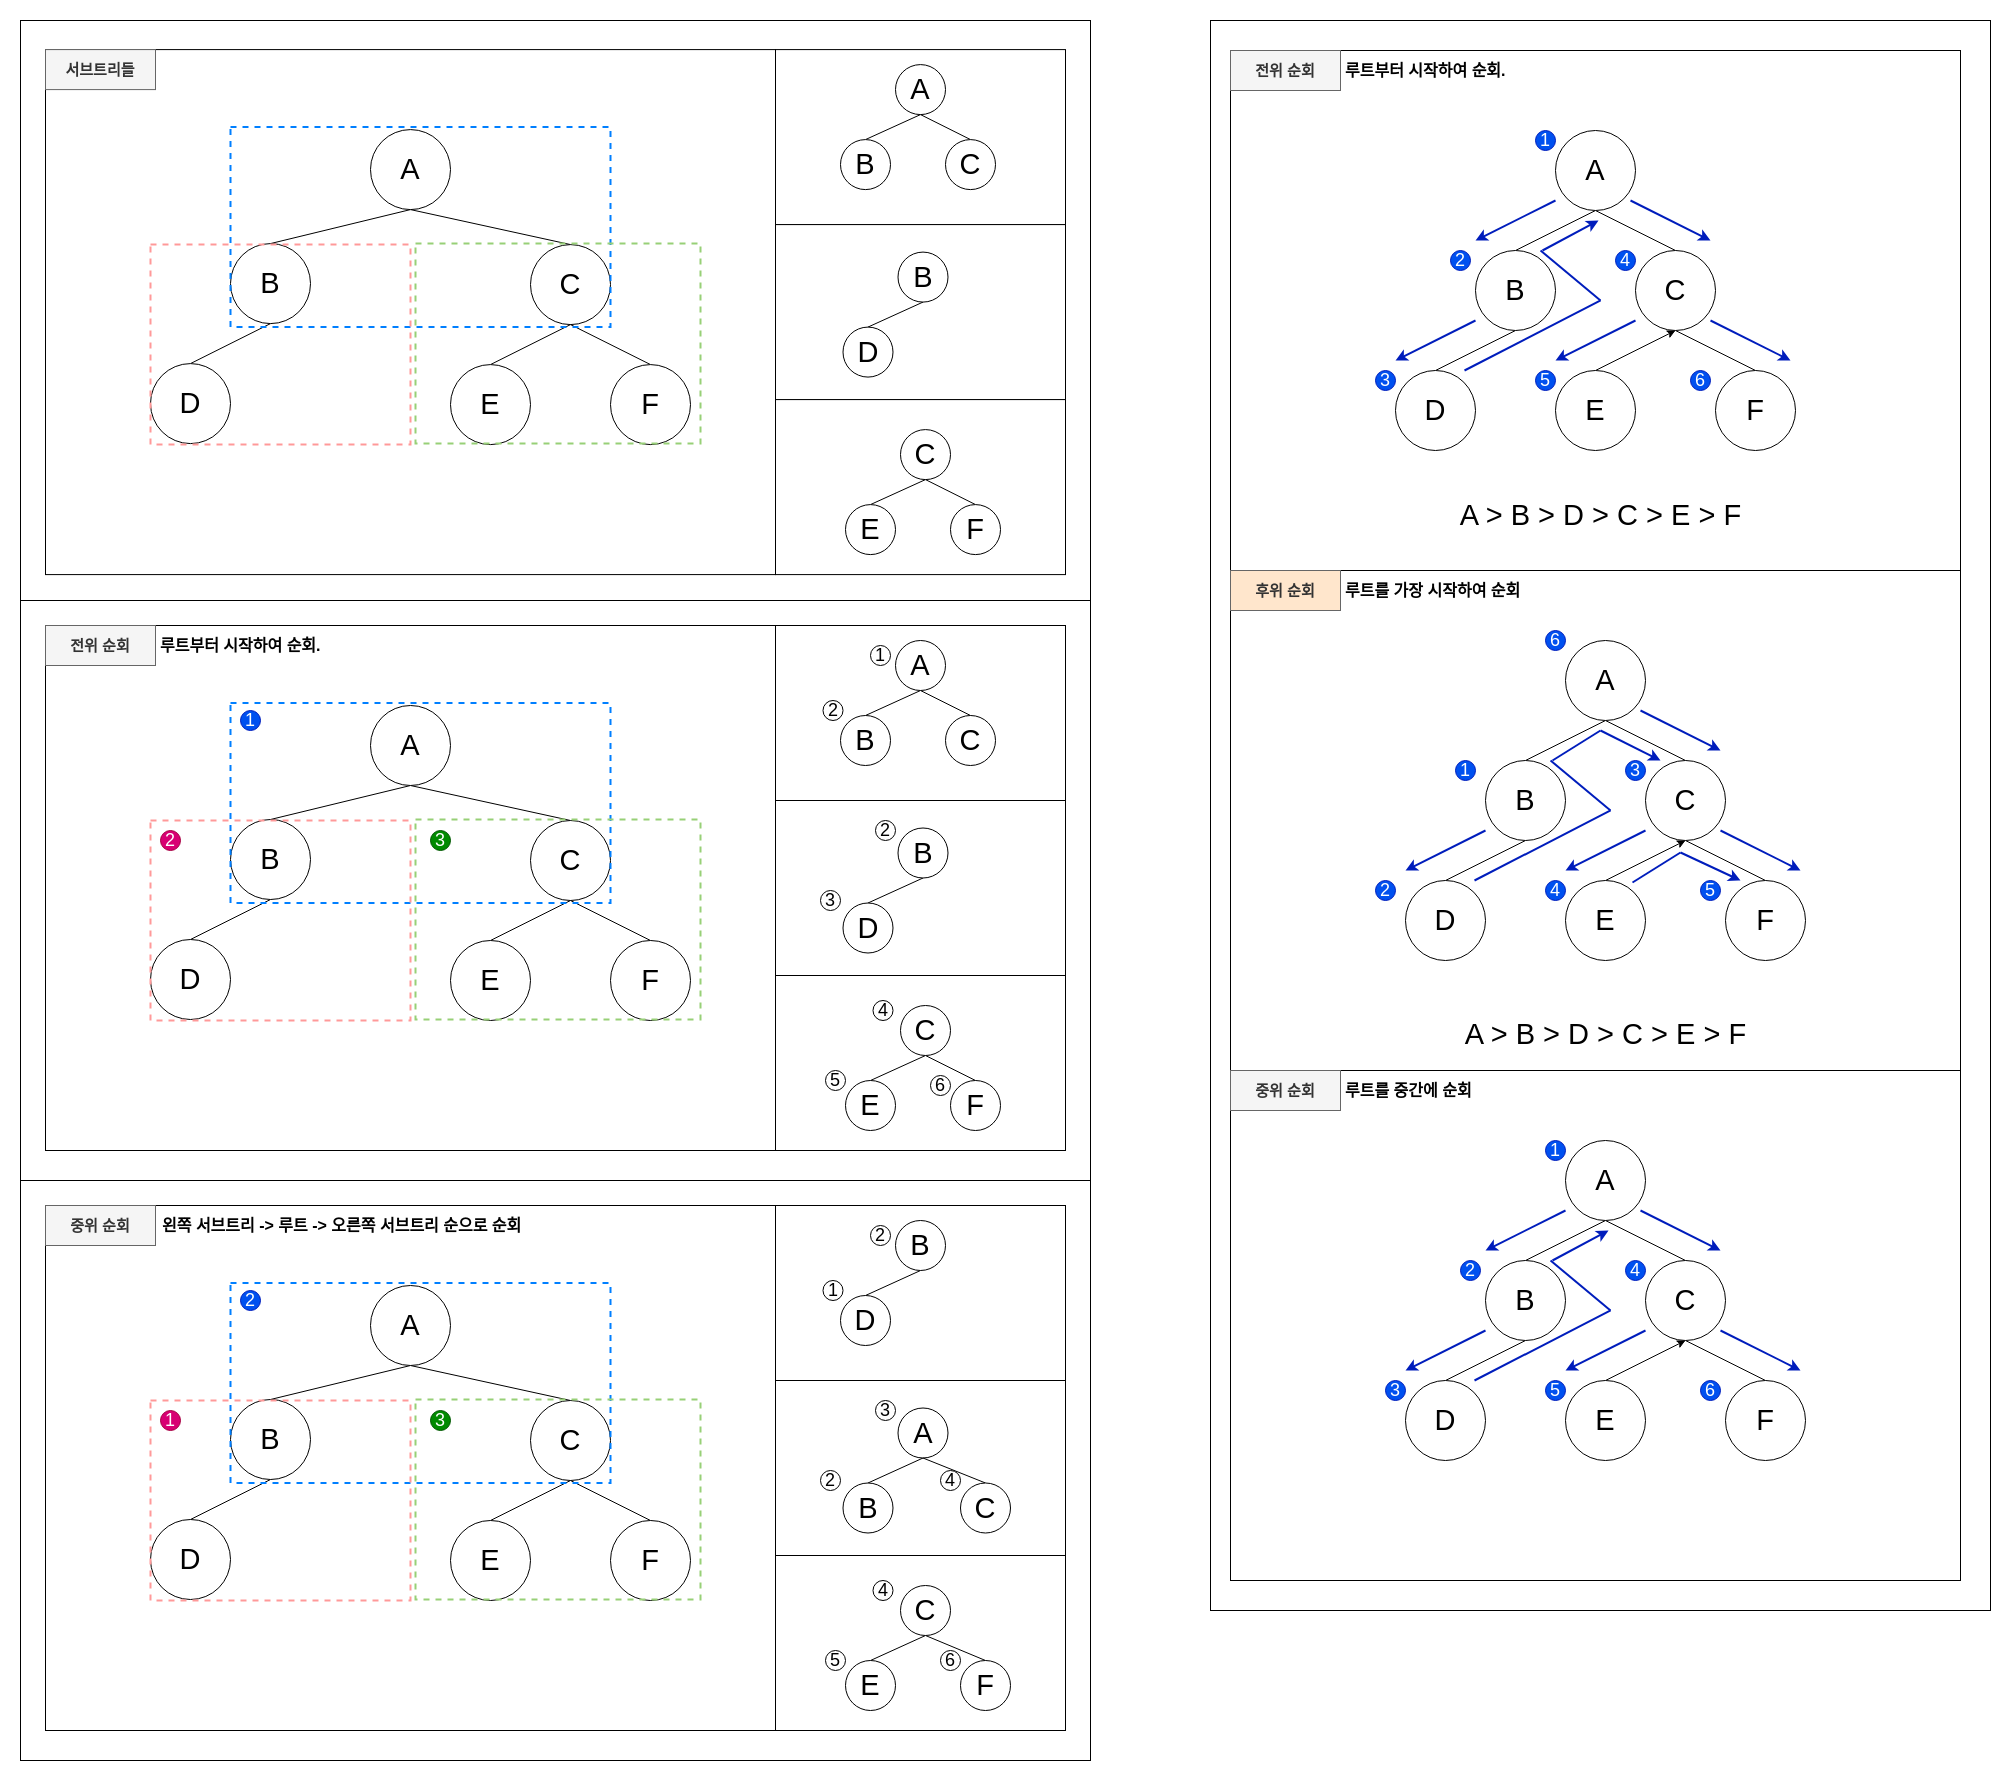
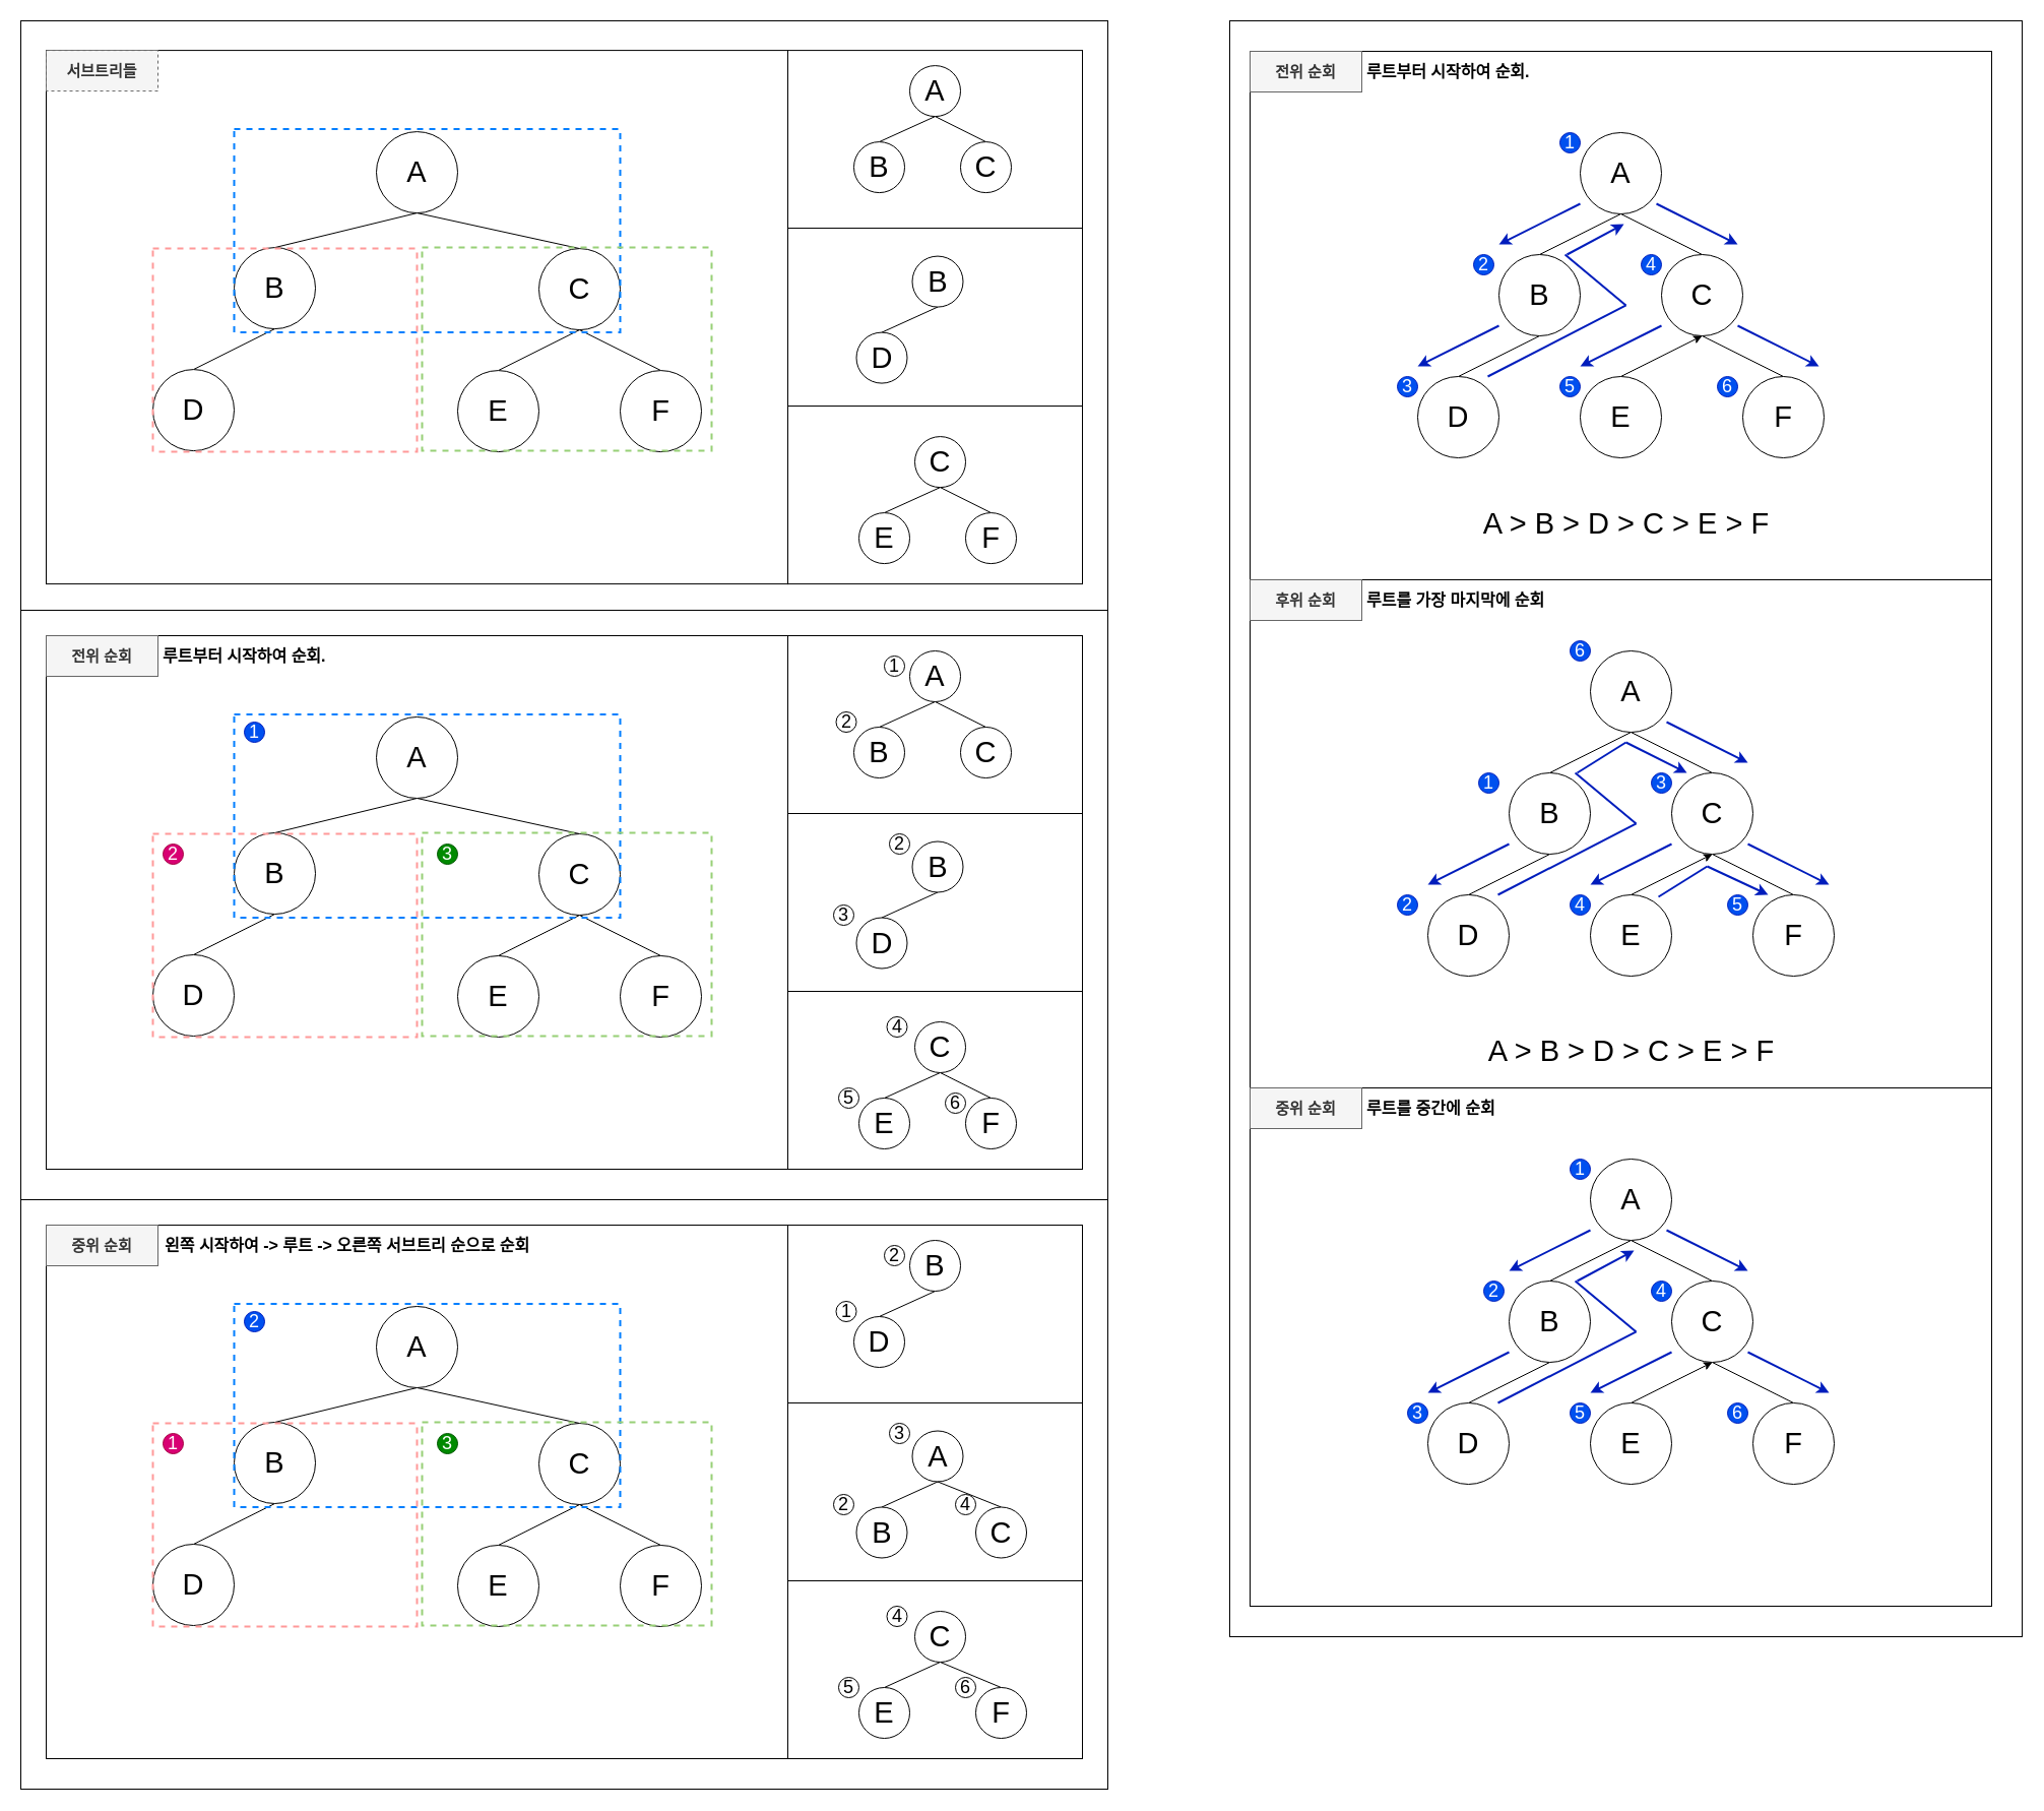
- <mxCell id="139" value="&lt;b style=&quot;font-size: 15px;&quot;&gt;서브트리들&lt;/b&gt;" style="rounded=0;whiteSpace=wrap;html=1;fillColor=#f5f5f5;fontColor=#333333;strokeColor=#666666;fontSize=15;" vertex="1" parent="1"><mxGeometry x="45" y="49.09" width="110" height="40" as="geometry" /></mxCell>
+ <mxCell id="139" value="&lt;b style=&quot;font-size: 15px;&quot;&gt;서브트리들&lt;/b&gt;" style="rounded=0;whiteSpace=wrap;html=1;fillColor=#f5f5f5;fontColor=#333333;strokeColor=#666666;fontSize=15;dashed=1;" vertex="1" parent="1"><mxGeometry x="45" y="49.09" width="110" height="40" as="geometry" /></mxCell>
- <mxCell id="53" value="&lt;b style=&quot;font-size: 15px;&quot;&gt;후위 순회&lt;/b&gt;" style="rounded=0;whiteSpace=wrap;html=1;fillColor=#ffe6cc;fontColor=#333333;strokeColor=#666666;fontSize=15;" vertex="1" parent="1"><mxGeometry x="1230" y="570" width="110" height="40" as="geometry" /></mxCell>
+ <mxCell id="53" value="&lt;b style=&quot;font-size: 15px;&quot;&gt;후위 순회&lt;/b&gt;" style="rounded=0;whiteSpace=wrap;html=1;fillColor=#f5f5f5;fontColor=#333333;strokeColor=#666666;fontSize=15;" vertex="1" parent="1"><mxGeometry x="1230" y="570" width="110" height="40" as="geometry" /></mxCell>
- <mxCell id="58" value="&lt;font style=&quot;font-size: 16px;&quot;&gt;&lt;b&gt;루트를 가장 시작하여 순회&lt;/b&gt;&lt;/font&gt;" style="text;strokeColor=none;align=left;fillColor=none;html=1;verticalAlign=middle;whiteSpace=wrap;rounded=0;" vertex="1" parent="1"><mxGeometry x="1342.5" y="575" width="405" height="30" as="geometry" /></mxCell>
+ <mxCell id="58" value="&lt;font style=&quot;font-size: 16px;&quot;&gt;&lt;b&gt;루트를 가장 마지막에 순회&lt;/b&gt;&lt;/font&gt;" style="text;strokeColor=none;align=left;fillColor=none;html=1;verticalAlign=middle;whiteSpace=wrap;rounded=0;" vertex="1" parent="1"><mxGeometry x="1342.5" y="575" width="405" height="30" as="geometry" /></mxCell>
- <mxCell id="184" value="&lt;font style=&quot;font-size: 16px;&quot;&gt;&lt;b&gt;왼쪽 서브트리 -&amp;gt; 루트 -&amp;gt; 오른쪽 서브트리 순으로 순회&lt;/b&gt;&lt;/font&gt;" style="text;strokeColor=none;align=left;fillColor=none;html=1;verticalAlign=middle;whiteSpace=wrap;rounded=0;" vertex="1" parent="1"><mxGeometry x="160" y="1210" width="405" height="30" as="geometry" /></mxCell>
+ <mxCell id="184" value="&lt;font style=&quot;font-size: 16px;&quot;&gt;&lt;b&gt;왼쪽 시작하여 -&amp;gt; 루트 -&amp;gt; 오른쪽 서브트리 순으로 순회&lt;/b&gt;&lt;/font&gt;" style="text;strokeColor=none;align=left;fillColor=none;html=1;verticalAlign=middle;whiteSpace=wrap;rounded=0;" vertex="1" parent="1"><mxGeometry x="160" y="1210" width="405" height="30" as="geometry" /></mxCell>
